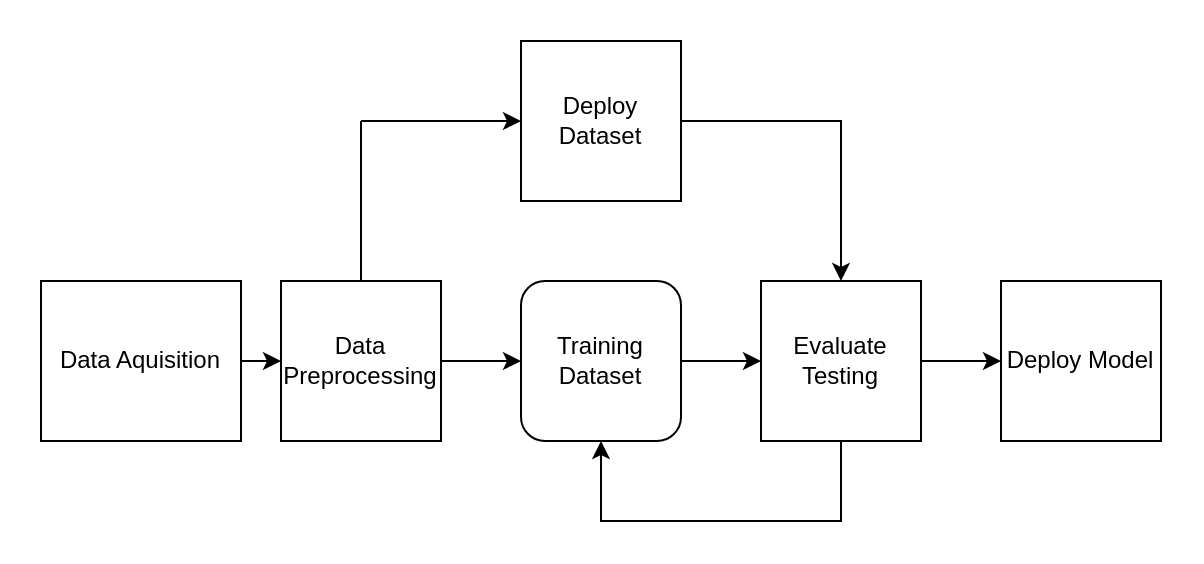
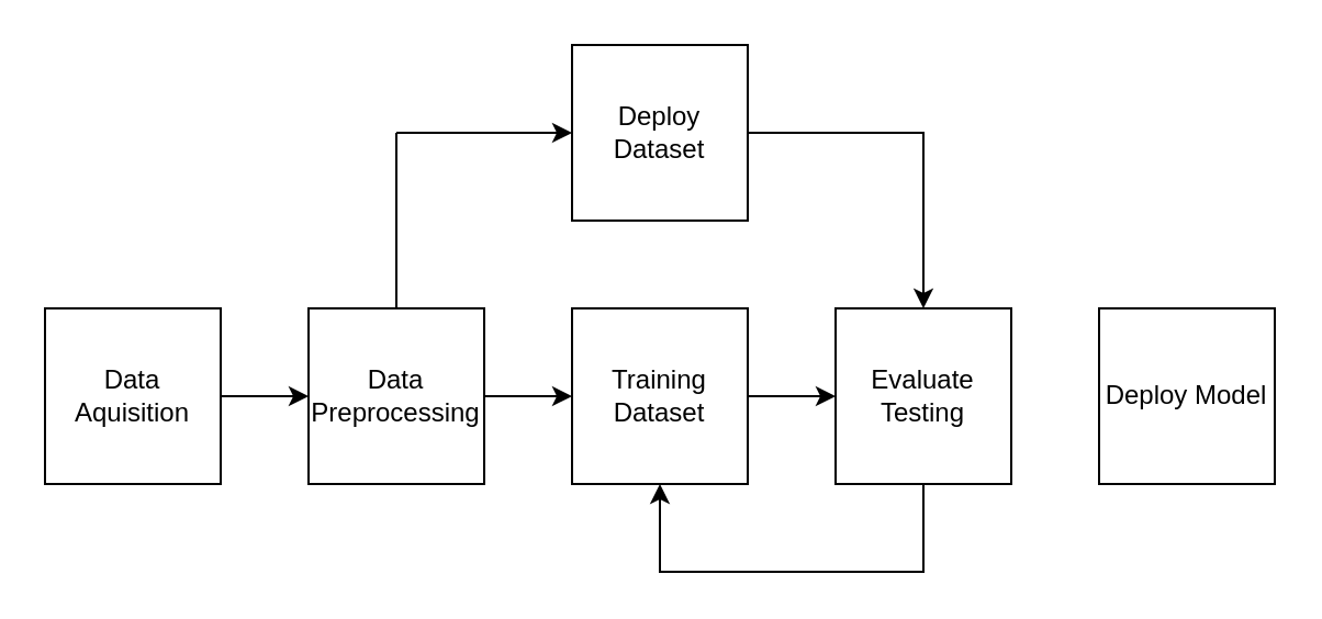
- <mxCell id="4" value="Data Aquisition" style="whiteSpace=wrap;html=1;aspect=fixed;fillColor=#FFFFFF;" vertex="1" parent="1"><mxGeometry x="20" y="140" width="100" height="80" as="geometry" /></mxCell>
+ <mxCell id="4" value="Data Aquisition" style="whiteSpace=wrap;html=1;aspect=fixed;fillColor=#FFFFFF;" vertex="1" parent="1"><mxGeometry x="20" y="140" width="80" height="80" as="geometry" /></mxCell>
- <mxCell id="8" value="Training Dataset" style="whiteSpace=wrap;html=1;aspect=fixed;fillColor=#FFFFFF;rounded=1;" vertex="1" parent="1"><mxGeometry x="260" y="140" width="80" height="80" as="geometry" /></mxCell>
+ <mxCell id="8" value="Training Dataset" style="whiteSpace=wrap;html=1;aspect=fixed;fillColor=#FFFFFF;" vertex="1" parent="1"><mxGeometry x="260" y="140" width="80" height="80" as="geometry" /></mxCell>
- <mxCell id="9" style="edgeStyle=orthogonalEdgeStyle;rounded=0;orthogonalLoop=1;jettySize=auto;html=1;exitX=1;exitY=0.5;exitDx=0;exitDy=0;entryX=0;entryY=0.5;entryDx=0;entryDy=0;fillColor=#FFFFFF;" edge="1" parent="1" source="11" target="2"><mxGeometry relative="1" as="geometry" /></mxCell>
